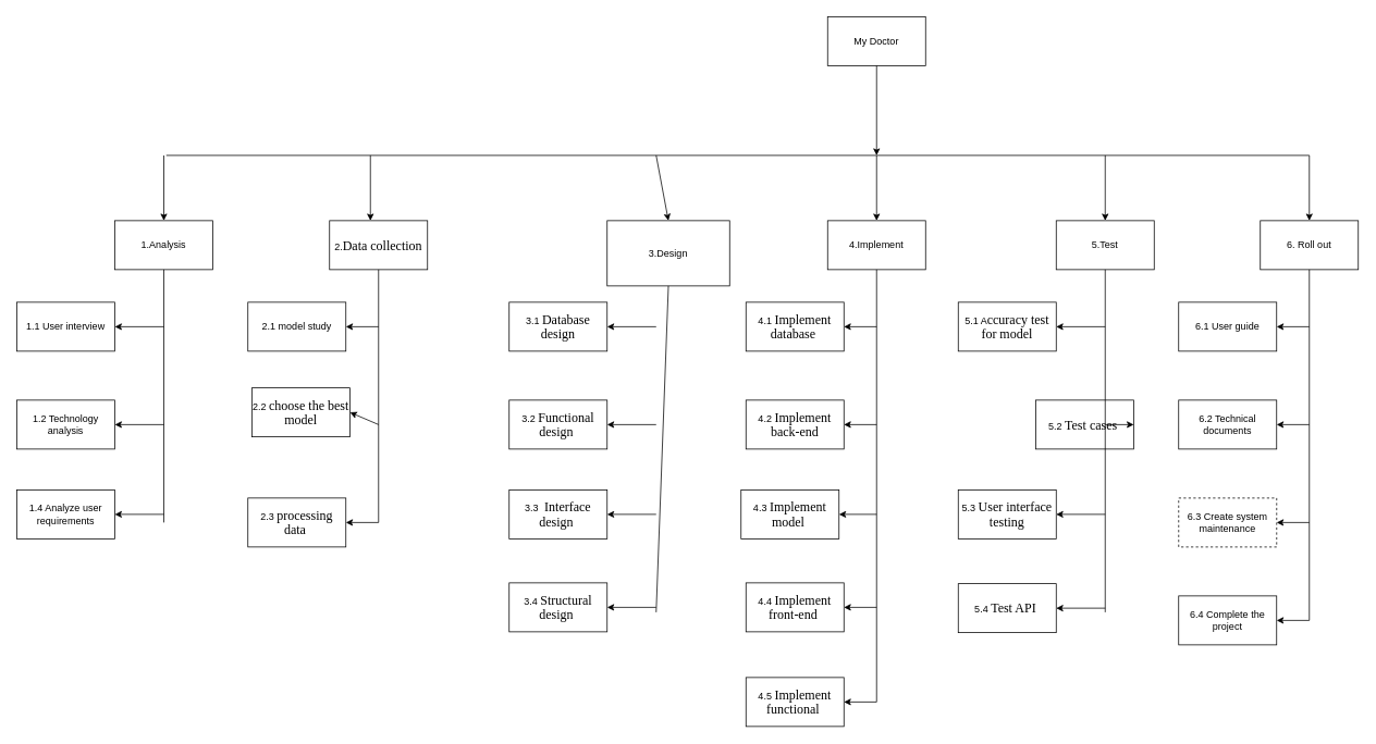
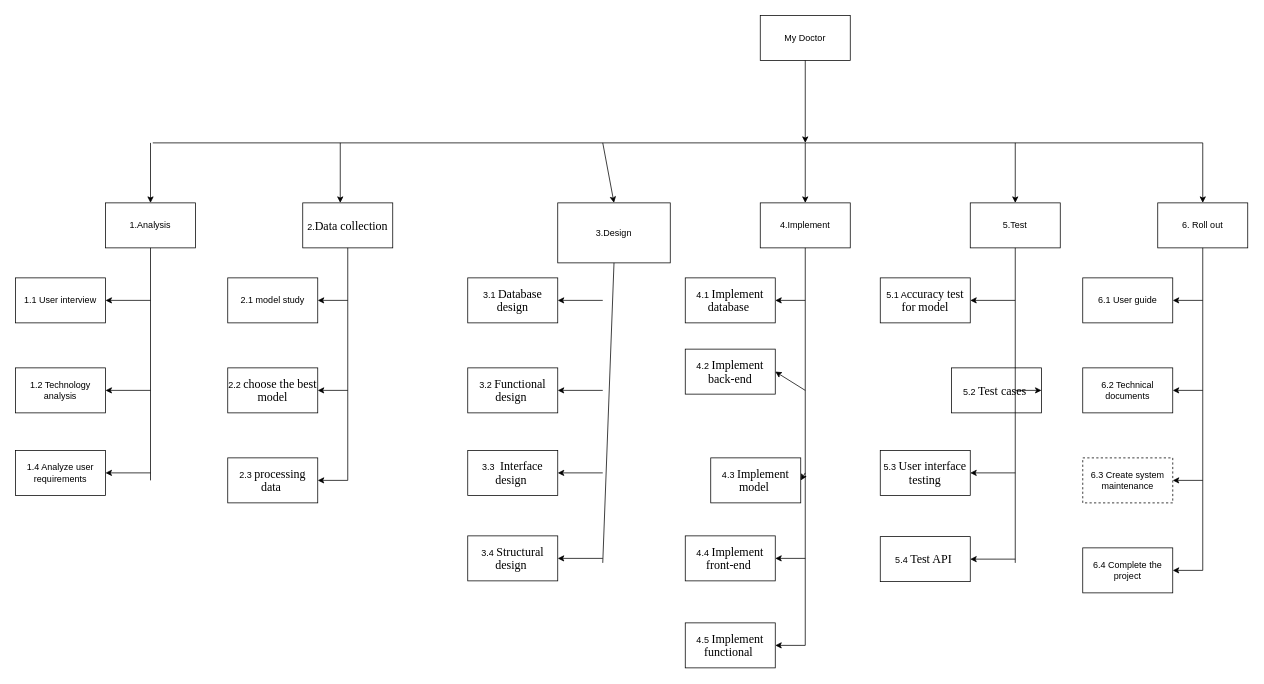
- <mxCell id="63" value="2.2&amp;nbsp;&lt;span style=&quot;font-size: 12.0pt ; line-height: 107% ; font-family: &amp;#34;times new roman&amp;#34; , serif&quot;&gt;choose the best model&lt;/span&gt;" style="rounded=0;whiteSpace=wrap;html=1;" vertex="1" parent="1"><mxGeometry x="308" y="475" width="120" height="60" as="geometry" /></mxCell>
+ <mxCell id="63" value="2.2&amp;nbsp;&lt;span style=&quot;font-size: 12.0pt ; line-height: 107% ; font-family: &amp;#34;times new roman&amp;#34; , serif&quot;&gt;choose the best model&lt;/span&gt;" style="rounded=0;whiteSpace=wrap;html=1;" vertex="1" parent="1"><mxGeometry x="303" y="490" width="120" height="60" as="geometry" /></mxCell>
- <mxCell id="14" value="4.2&amp;nbsp;&lt;span style=&quot;font-size: 12.0pt ; line-height: 107% ; font-family: &amp;#34;times new roman&amp;#34; , serif&quot;&gt;Implement back-end&lt;/span&gt;" style="rounded=0;whiteSpace=wrap;html=1;" parent="1" vertex="1"><mxGeometry x="913" y="490" width="120" height="60" as="geometry" /></mxCell>
+ <mxCell id="14" value="4.2&amp;nbsp;&lt;span style=&quot;font-size: 12.0pt ; line-height: 107% ; font-family: &amp;#34;times new roman&amp;#34; , serif&quot;&gt;Implement back-end&lt;/span&gt;" style="rounded=0;whiteSpace=wrap;html=1;" parent="1" vertex="1"><mxGeometry x="913" y="465" width="120" height="60" as="geometry" /></mxCell>
- <mxCell id="15" value="4.3&amp;nbsp;&lt;span style=&quot;font-size: 12.0pt ; line-height: 107% ; font-family: &amp;#34;times new roman&amp;#34; , serif&quot;&gt;Implement model&amp;nbsp;&lt;/span&gt;" style="rounded=0;whiteSpace=wrap;html=1;" parent="1" vertex="1"><mxGeometry x="907" y="600" width="120" height="60" as="geometry" /></mxCell>
+ <mxCell id="15" value="4.3&amp;nbsp;&lt;span style=&quot;font-size: 12.0pt ; line-height: 107% ; font-family: &amp;#34;times new roman&amp;#34; , serif&quot;&gt;Implement model&amp;nbsp;&lt;/span&gt;" style="rounded=0;whiteSpace=wrap;html=1;" parent="1" vertex="1"><mxGeometry x="947" y="610" width="120" height="60" as="geometry" /></mxCell>
